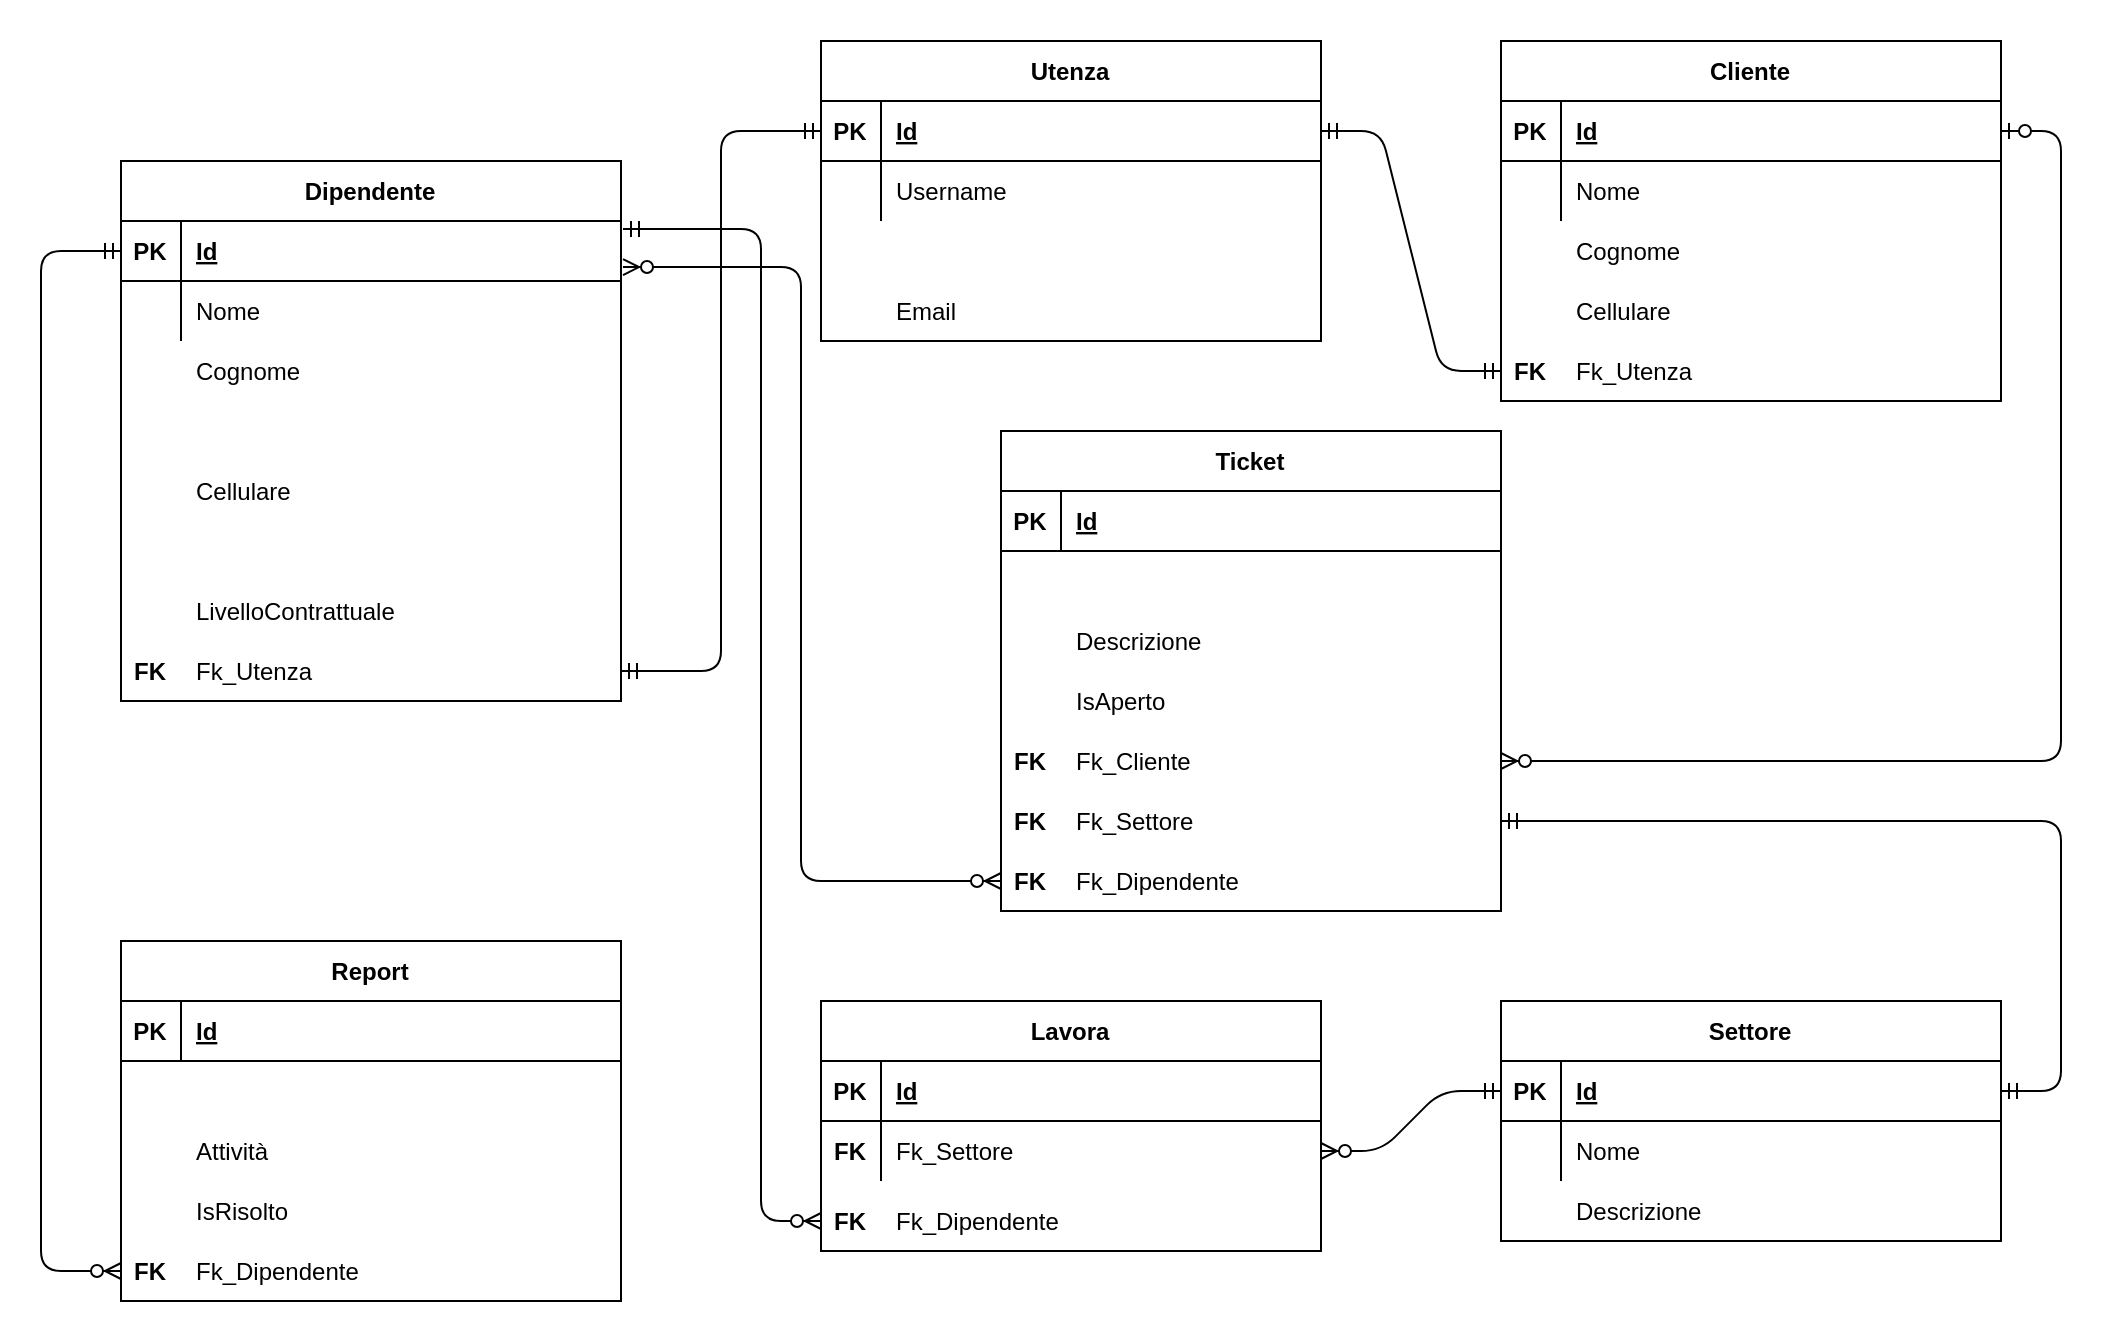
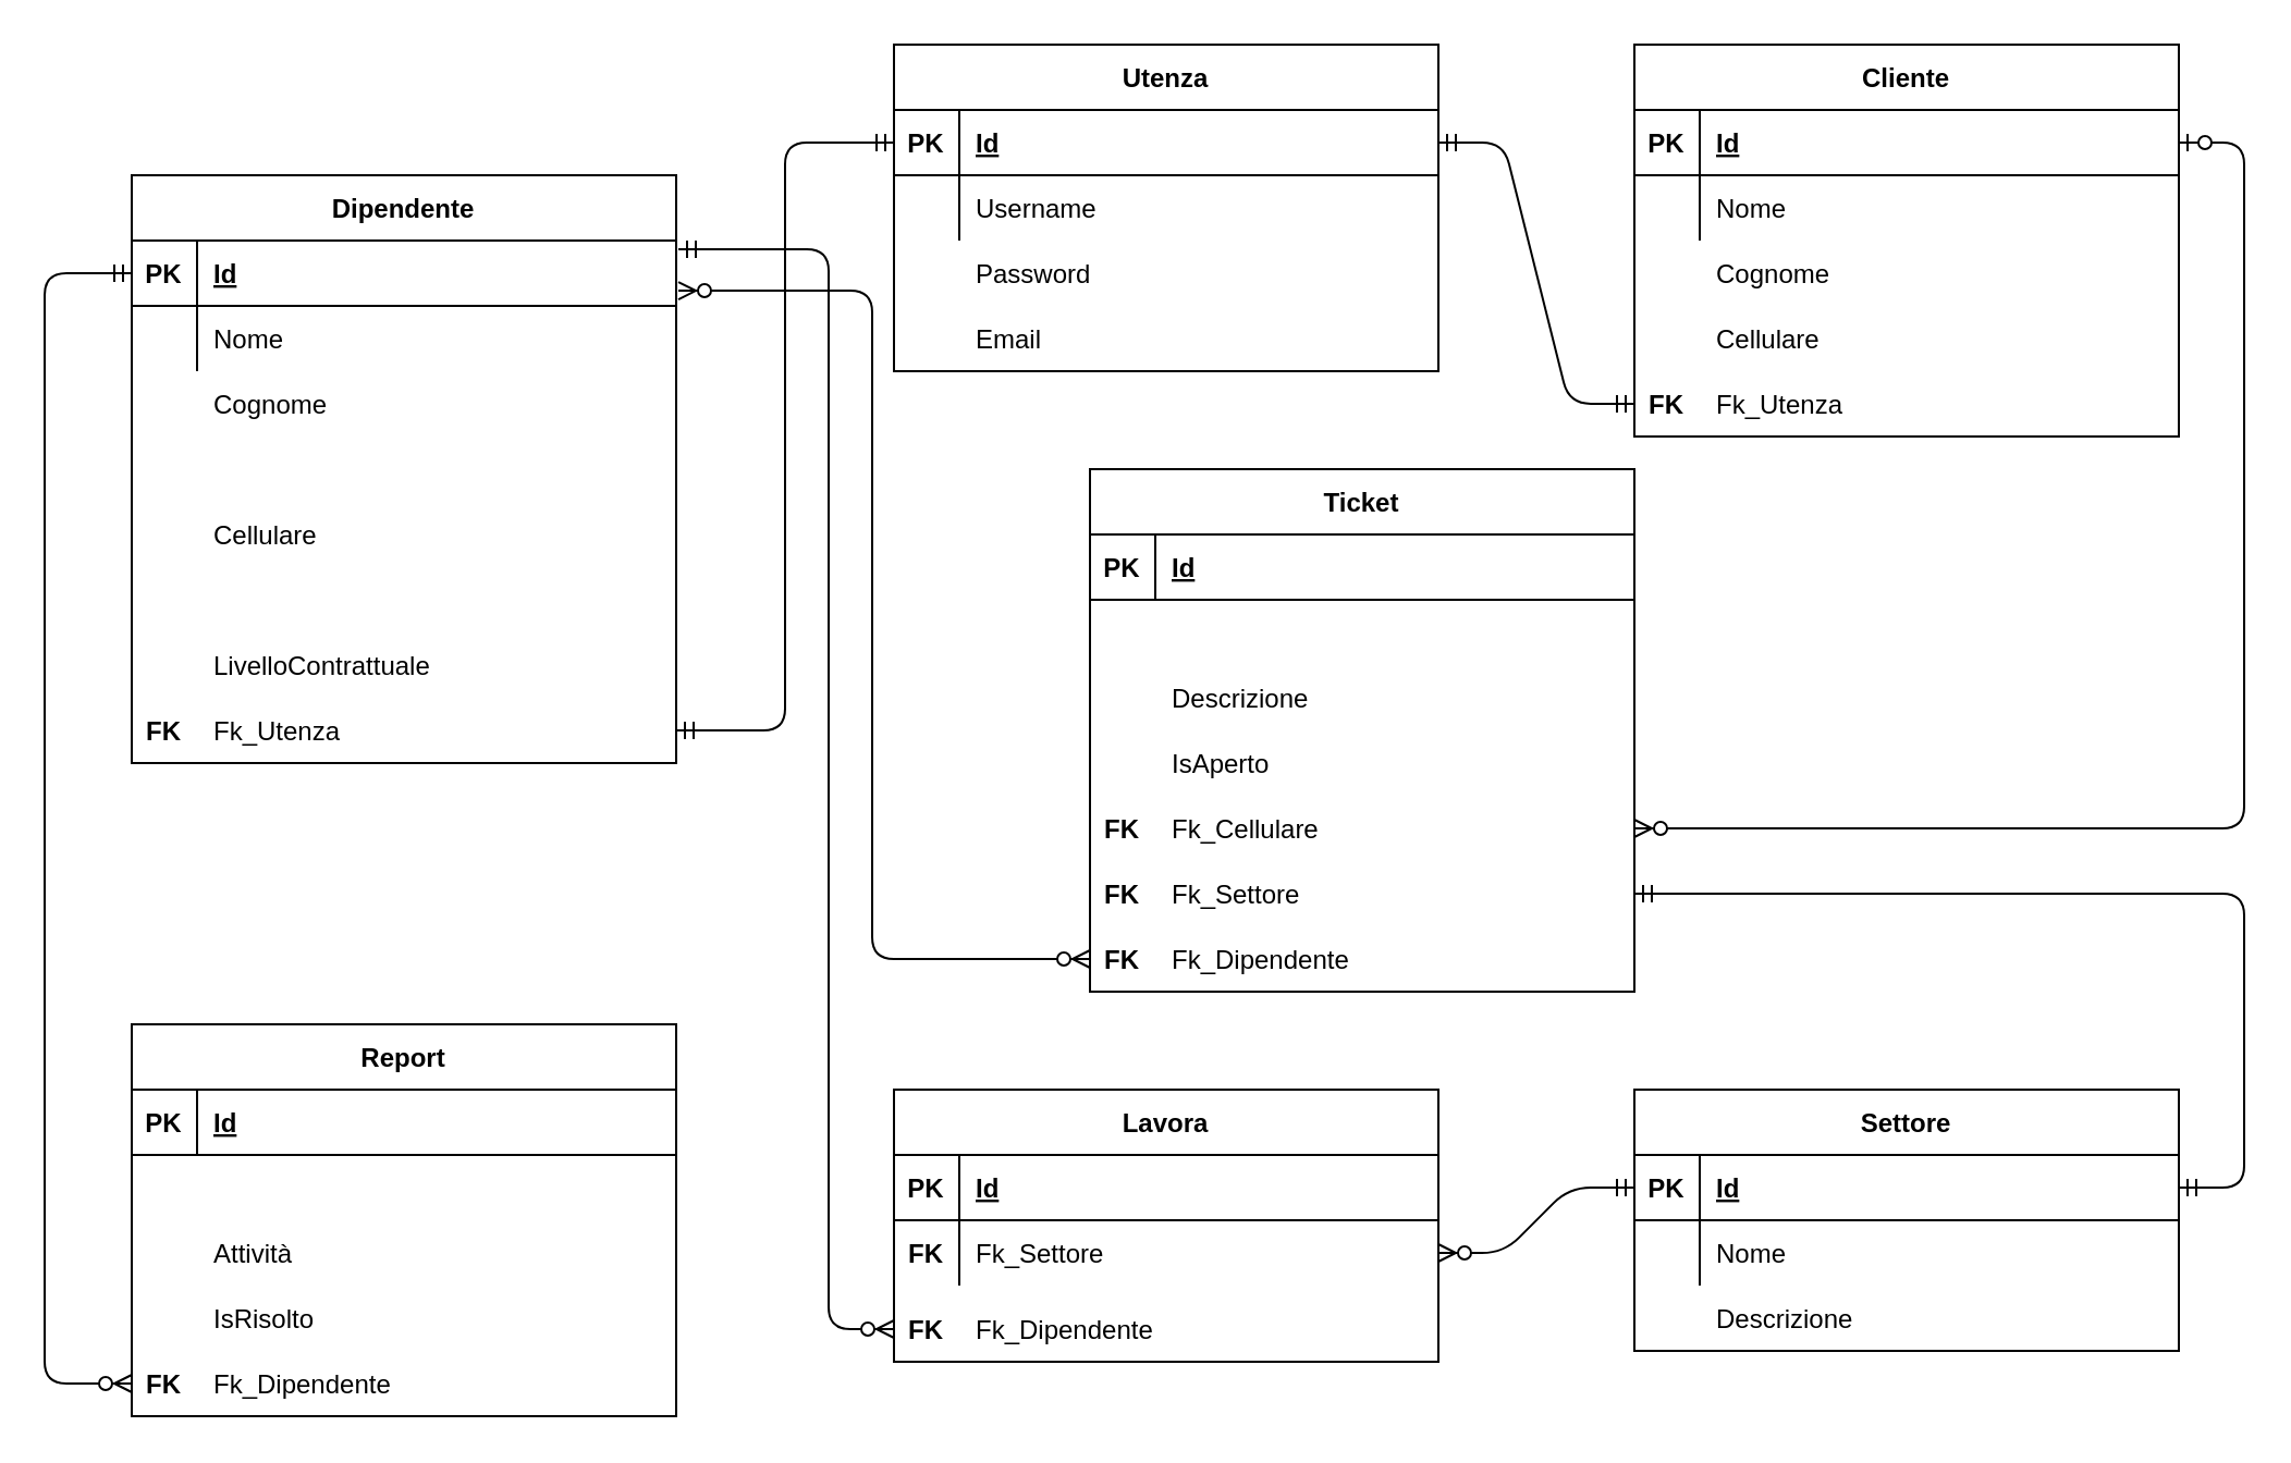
+ <mxCell id="54" value="Password" style="shape=partialRectangle;overflow=hidden;connectable=0;fillColor=none;top=0;left=0;bottom=0;right=0;align=left;spacingLeft=6;" parent="52" vertex="1"><mxGeometry x="30" width="220" height="30" as="geometry" /></mxCell>
- <mxCell id="72" value="Fk_Cliente" style="shape=partialRectangle;overflow=hidden;connectable=0;fillColor=none;top=0;left=0;bottom=0;right=0;align=left;spacingLeft=6;" parent="70" vertex="1"><mxGeometry x="30" width="220" height="30" as="geometry" /></mxCell>
+ <mxCell id="72" value="Fk_Cellulare" style="shape=partialRectangle;overflow=hidden;connectable=0;fillColor=none;top=0;left=0;bottom=0;right=0;align=left;spacingLeft=6;" parent="70" vertex="1"><mxGeometry x="30" width="220" height="30" as="geometry" /></mxCell>
